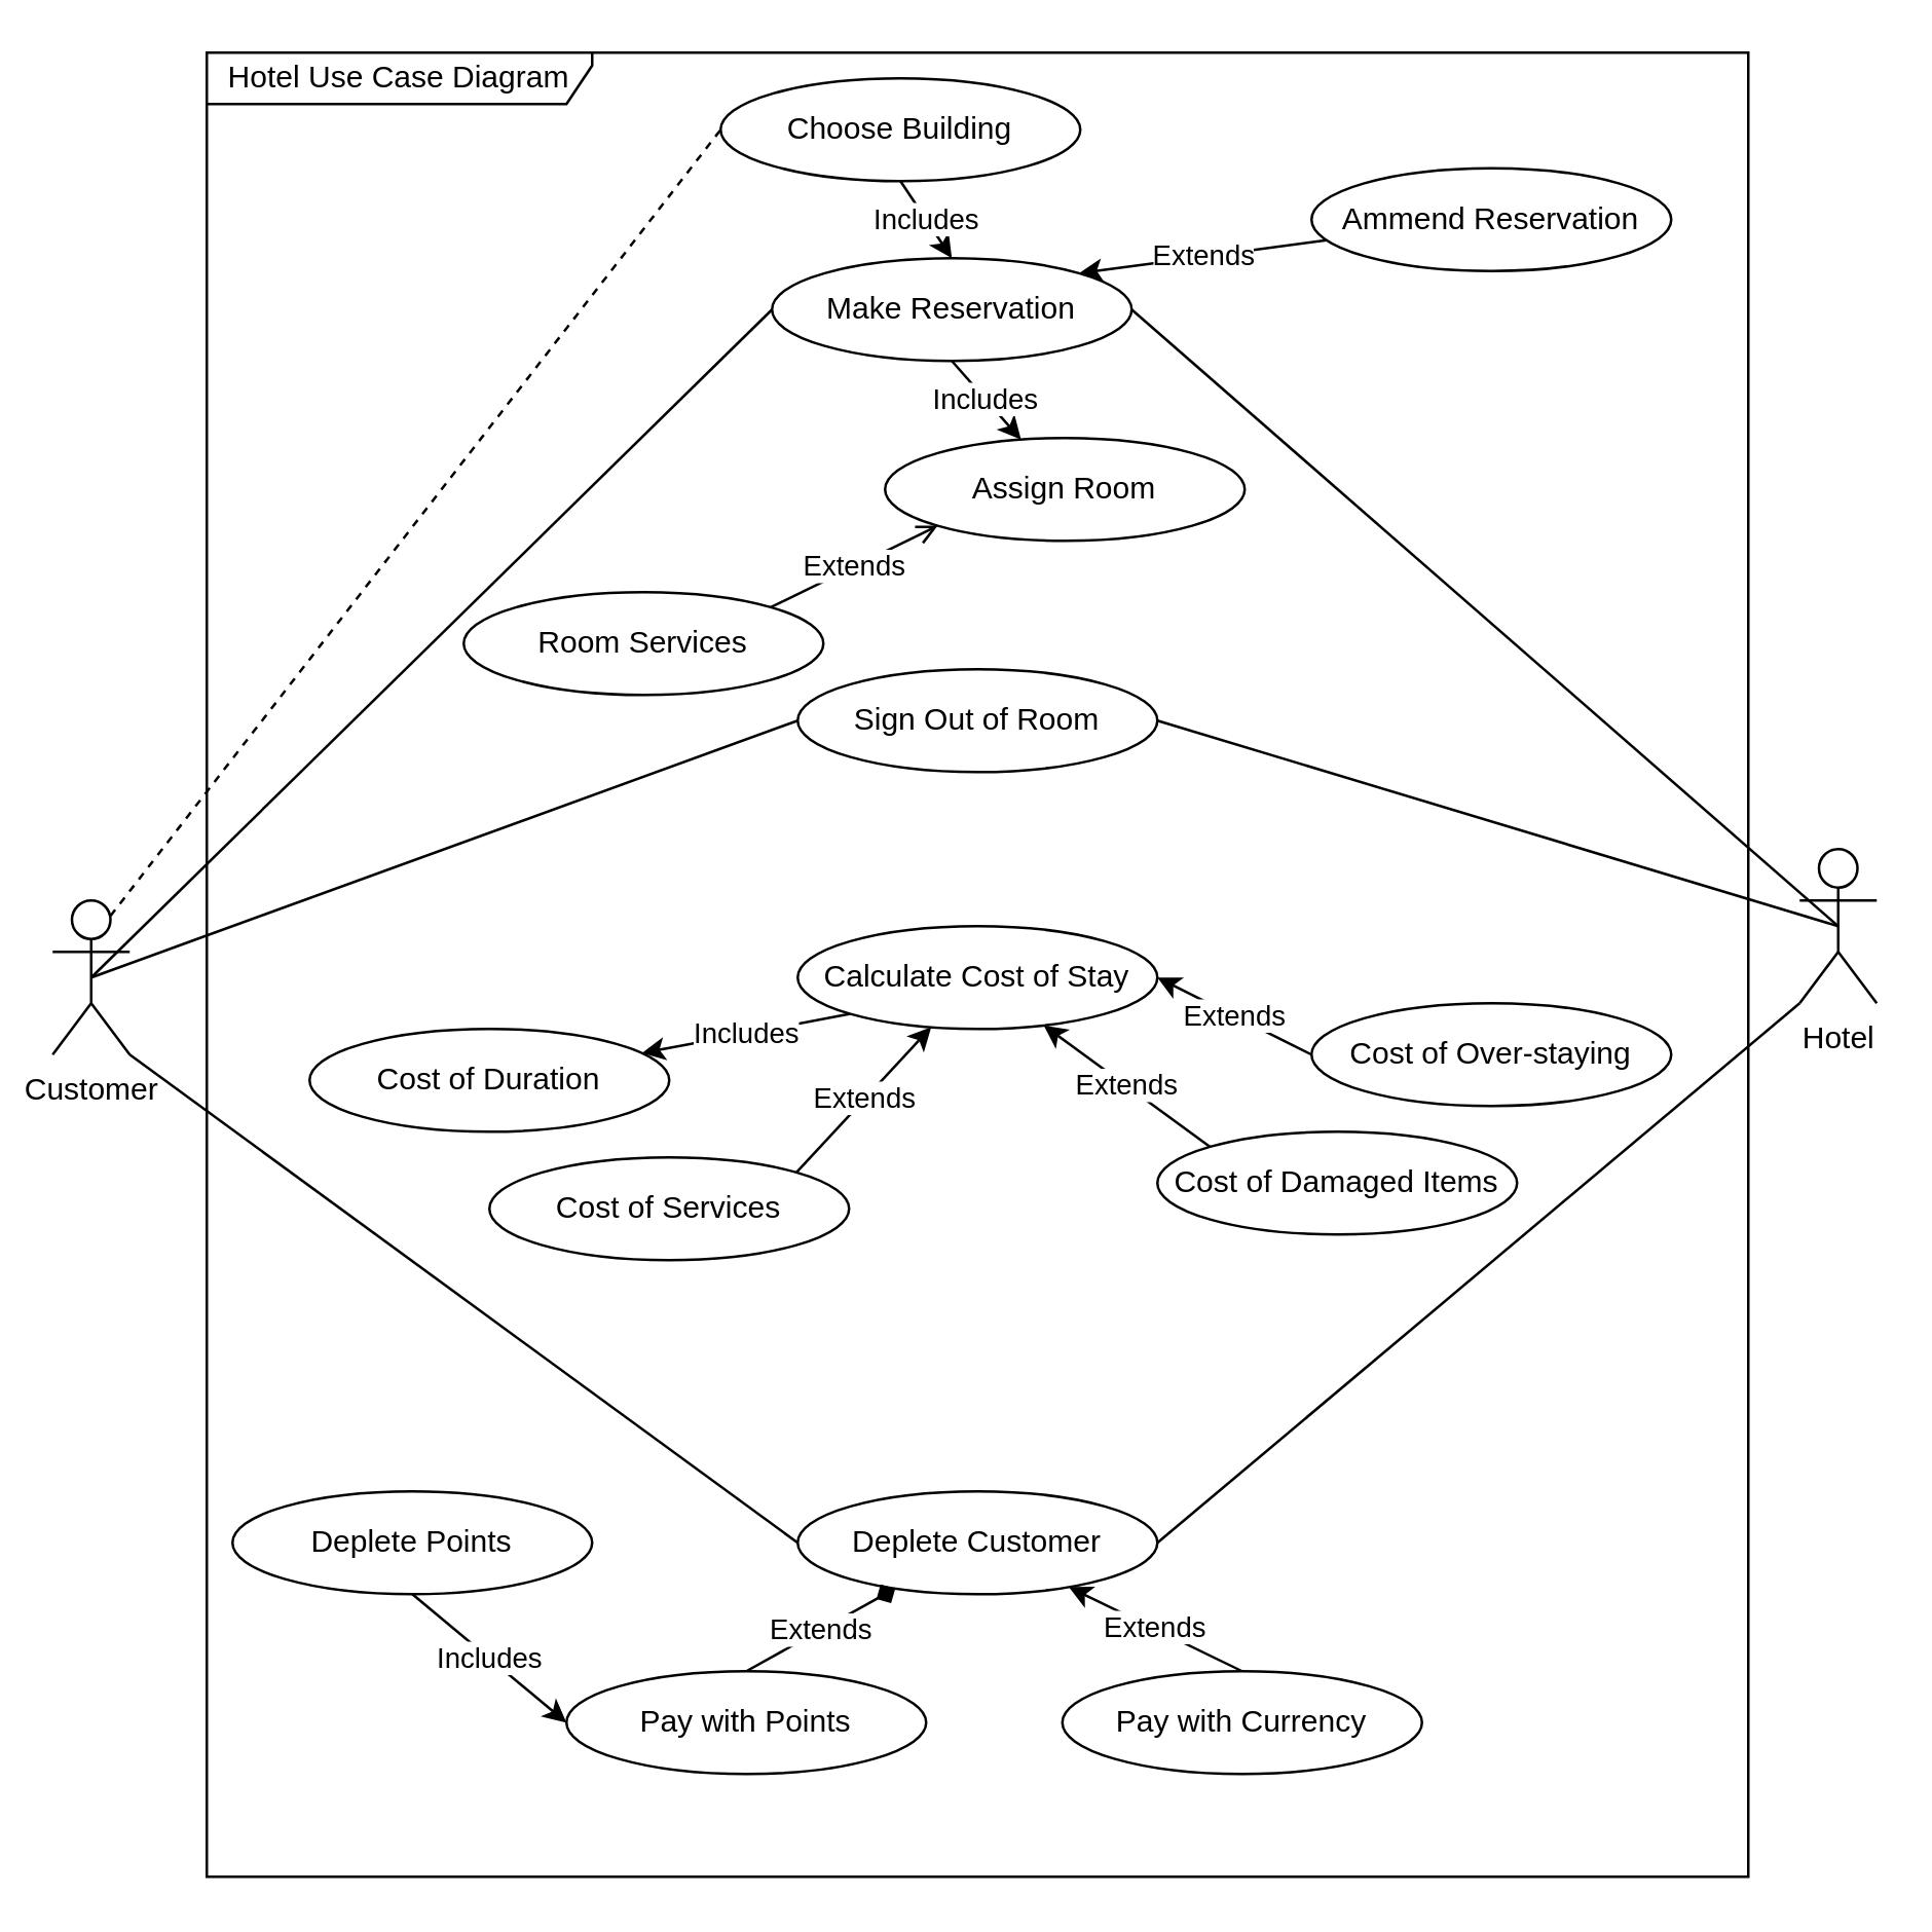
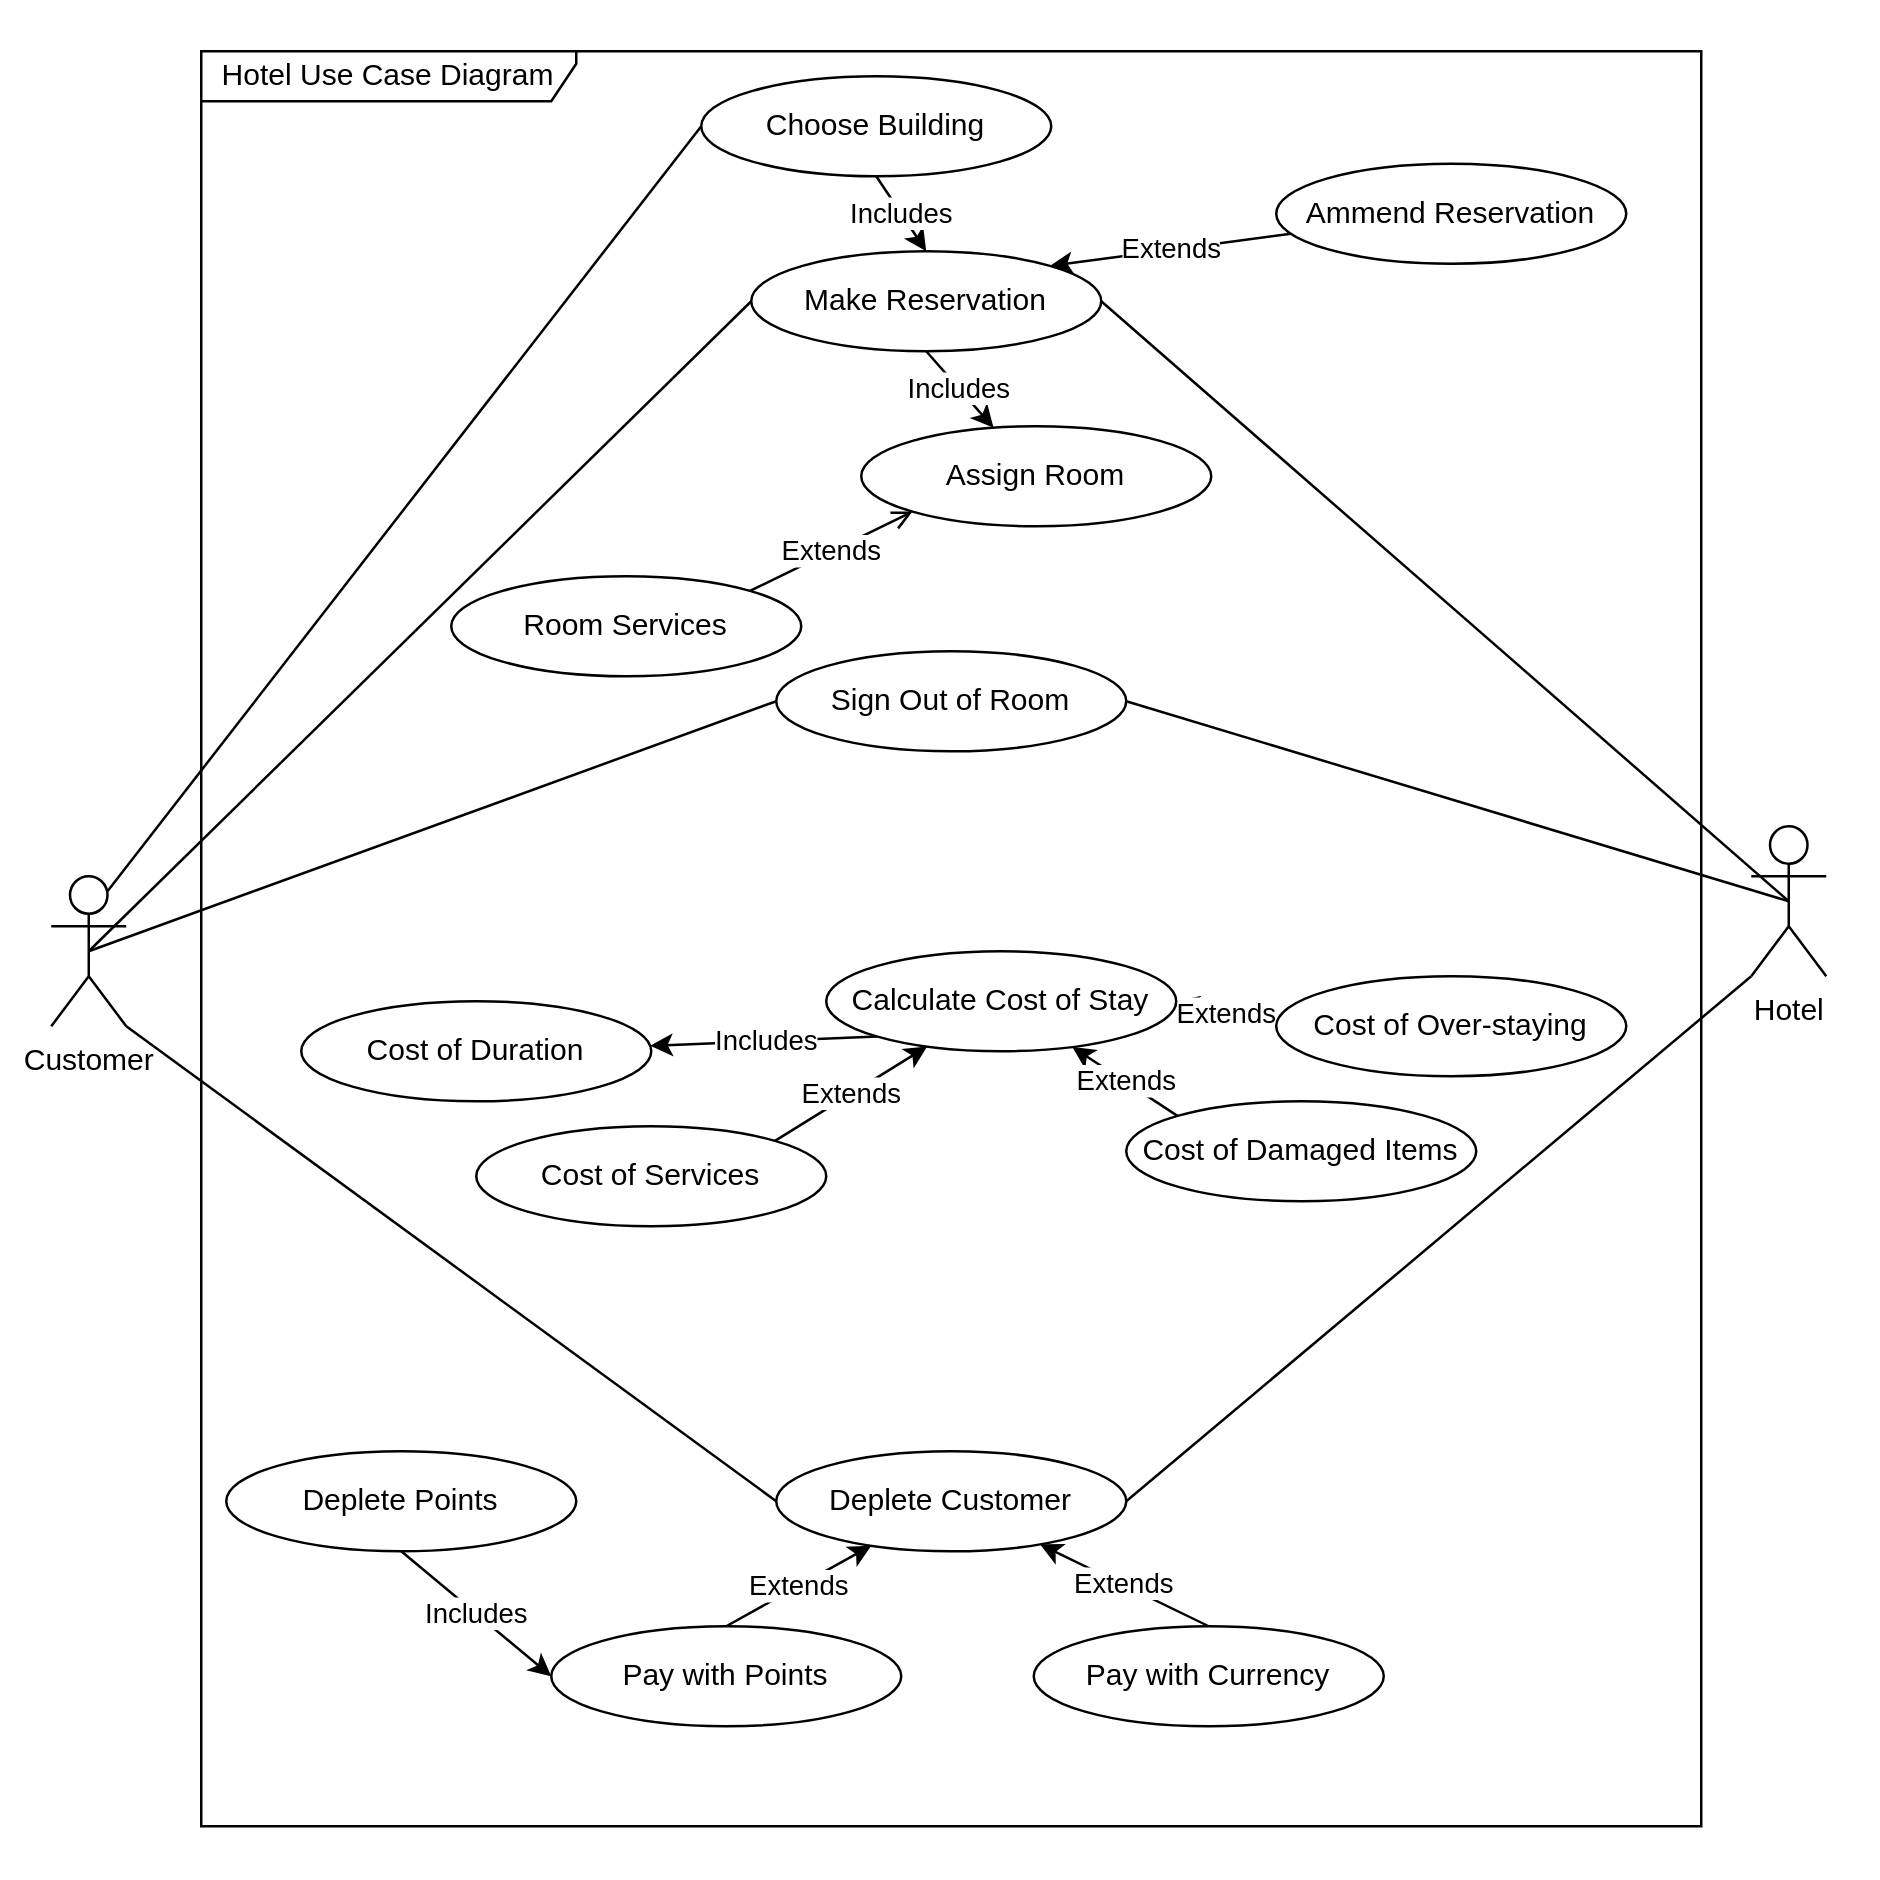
- <mxCell id="6" style="edgeStyle=none;rounded=0;orthogonalLoop=1;jettySize=auto;html=1;exitX=0.75;exitY=0.1;exitDx=0;exitDy=0;exitPerimeter=0;entryX=0;entryY=0.5;entryDx=0;entryDy=0;labelBackgroundColor=default;fontColor=default;startArrow=none;startFill=0;endArrow=none;endFill=0;strokeColor=default;dashed=1;" parent="1" source="7" target="34" edge="1"><mxGeometry relative="1" as="geometry" /></mxCell>
+ <mxCell id="6" style="edgeStyle=none;rounded=0;orthogonalLoop=1;jettySize=auto;html=1;exitX=0.75;exitY=0.1;exitDx=0;exitDy=0;exitPerimeter=0;entryX=0;entryY=0.5;entryDx=0;entryDy=0;labelBackgroundColor=default;fontColor=default;startArrow=none;startFill=0;endArrow=none;endFill=0;strokeColor=default;" parent="1" source="7" target="34" edge="1"><mxGeometry relative="1" as="geometry" /></mxCell>
- <mxCell id="20" value="Calculate Cost of Stay" style="ellipse;whiteSpace=wrap;html=1;fontColor=default;strokeColor=default;fillColor=default;" parent="1" vertex="1"><mxGeometry x="310" y="360" width="140" height="40" as="geometry" /></mxCell>
+ <mxCell id="20" value="Calculate Cost of Stay" style="ellipse;whiteSpace=wrap;html=1;fontColor=default;strokeColor=default;fillColor=default;" parent="1" vertex="1"><mxGeometry x="330" y="380" width="140" height="40" as="geometry" /></mxCell>
- <mxCell id="29" value="Extends" style="edgeStyle=none;rounded=0;orthogonalLoop=1;jettySize=auto;html=1;exitX=0.5;exitY=0;exitDx=0;exitDy=0;labelBackgroundColor=default;fontColor=default;startArrow=none;startFill=0;endArrow=diamond;endFill=1;strokeColor=default;" parent="1" source="30" target="28" edge="1"><mxGeometry relative="1" as="geometry" /></mxCell>
+ <mxCell id="29" value="Extends" style="edgeStyle=none;rounded=0;orthogonalLoop=1;jettySize=auto;html=1;exitX=0.5;exitY=0;exitDx=0;exitDy=0;labelBackgroundColor=default;fontColor=default;startArrow=none;startFill=0;endArrow=classic;endFill=1;strokeColor=default;" parent="1" source="30" target="28" edge="1"><mxGeometry relative="1" as="geometry" /></mxCell>
